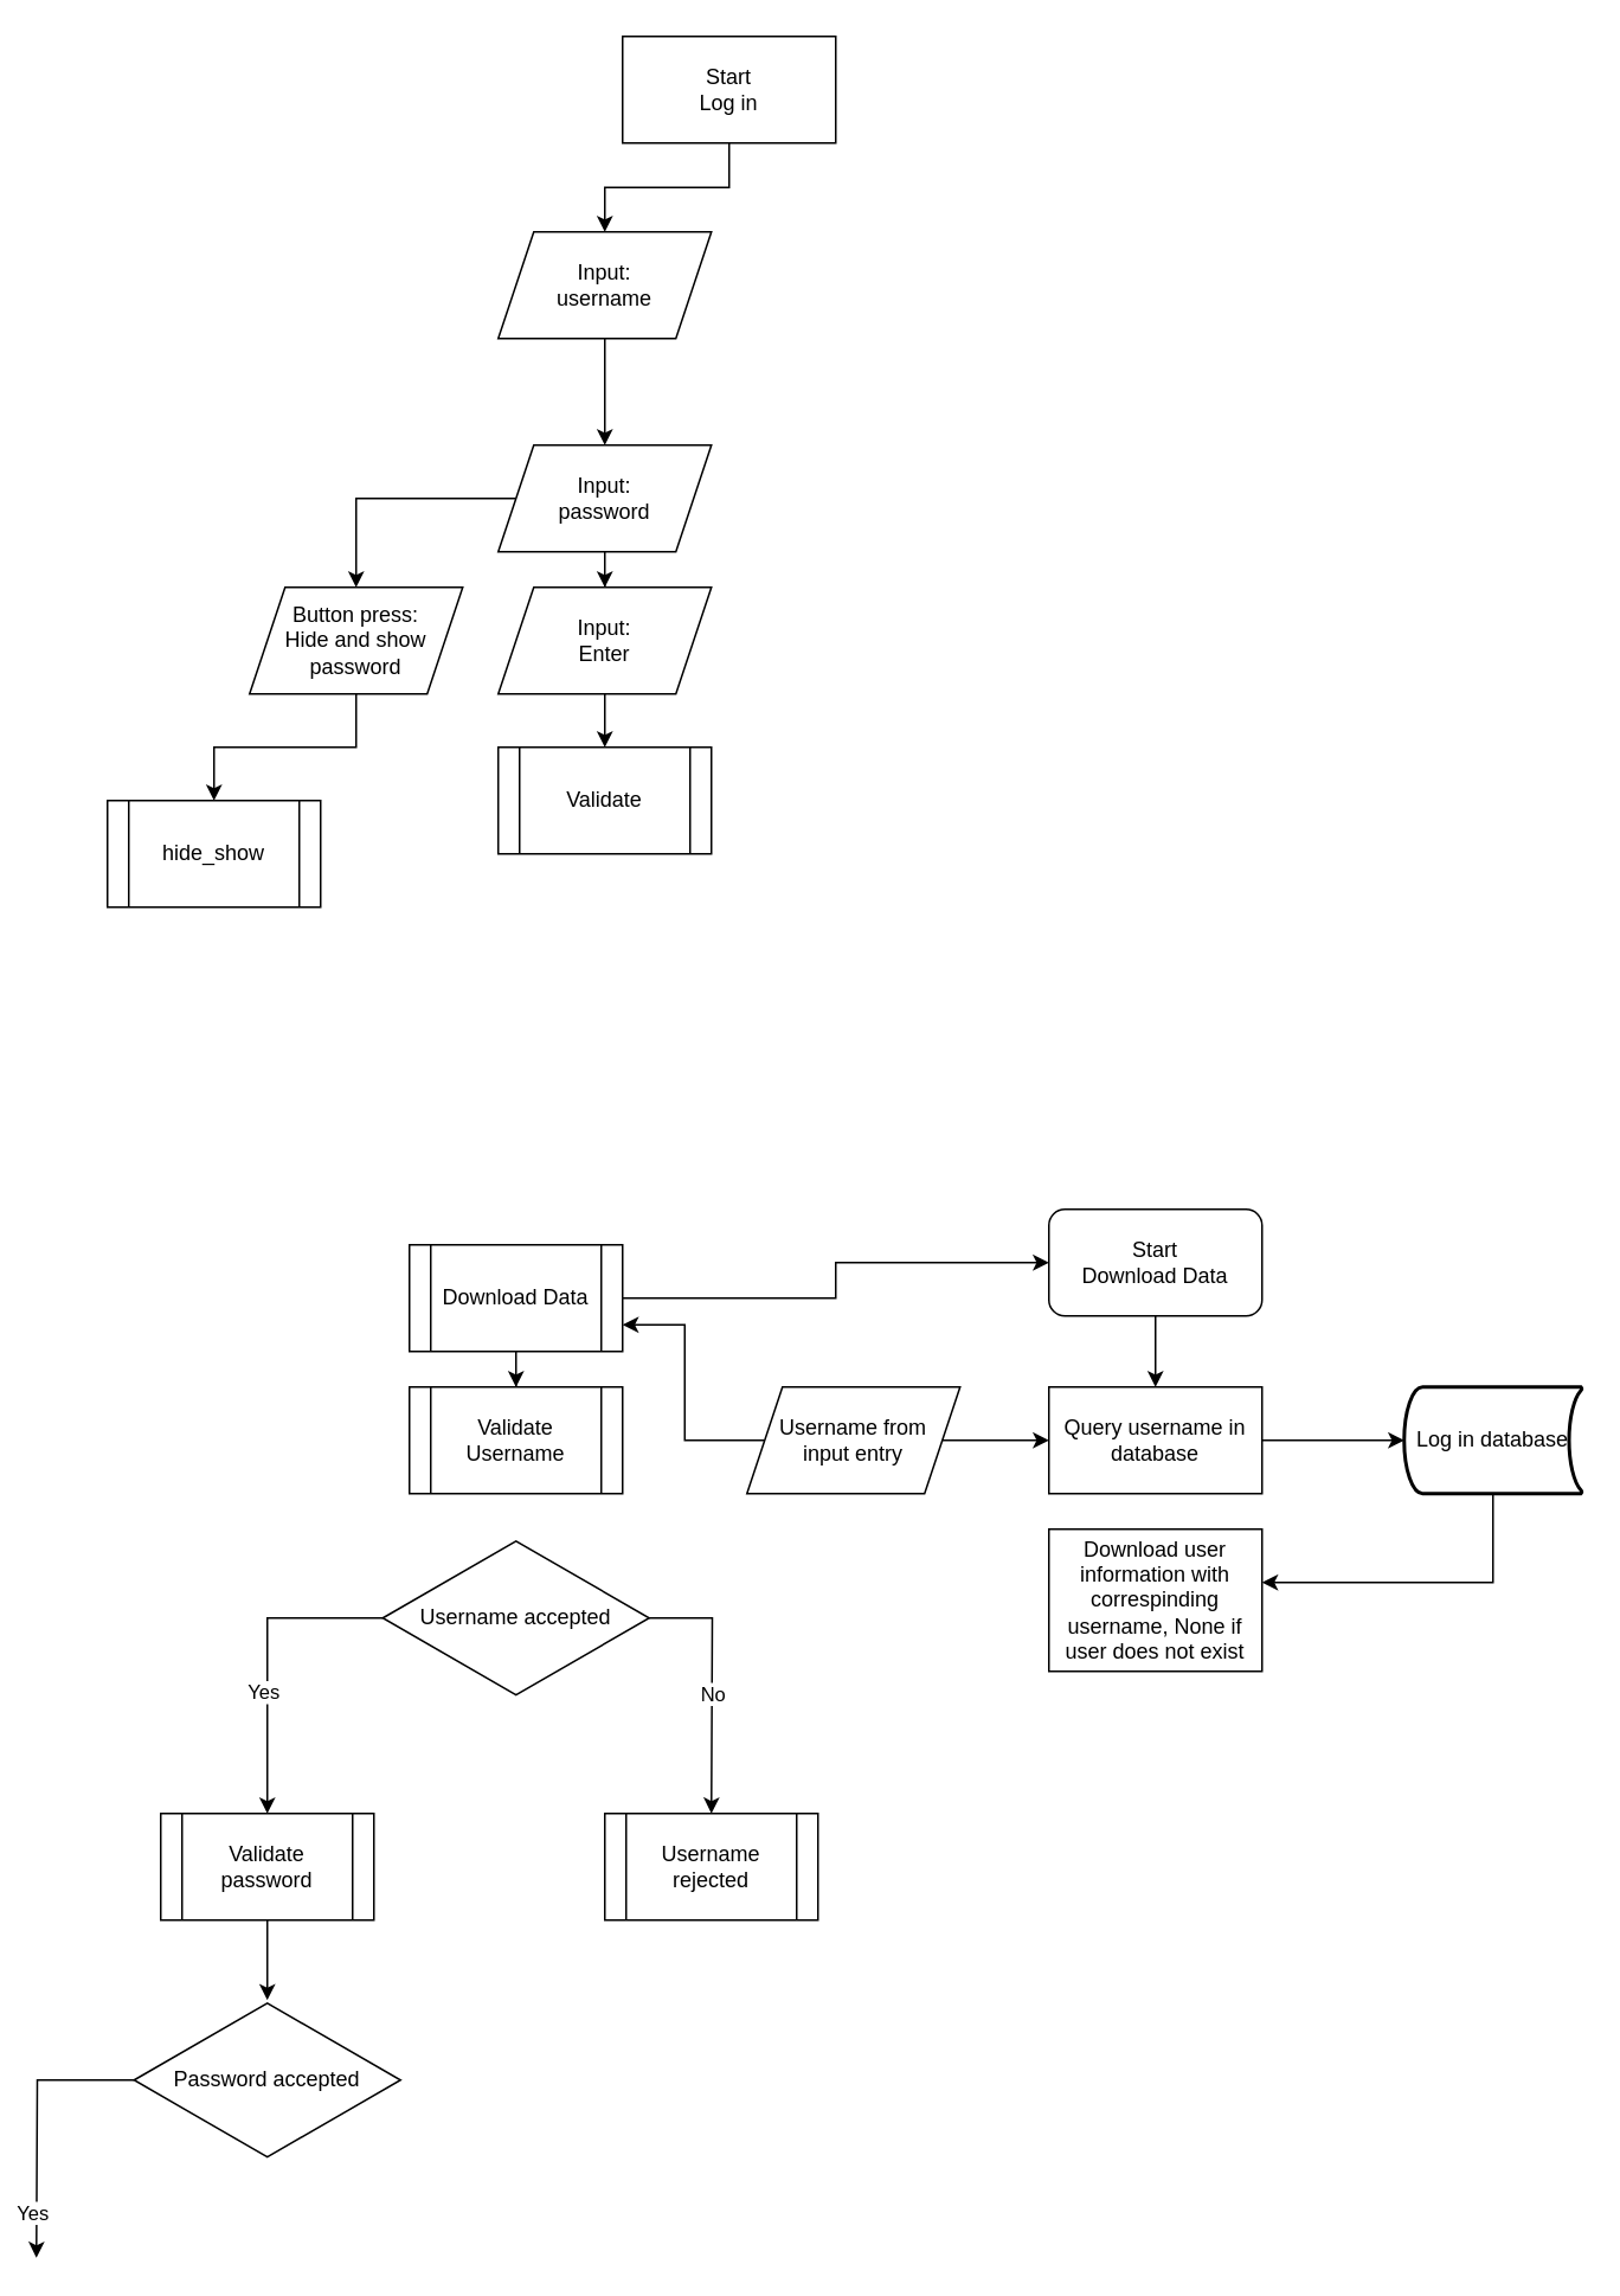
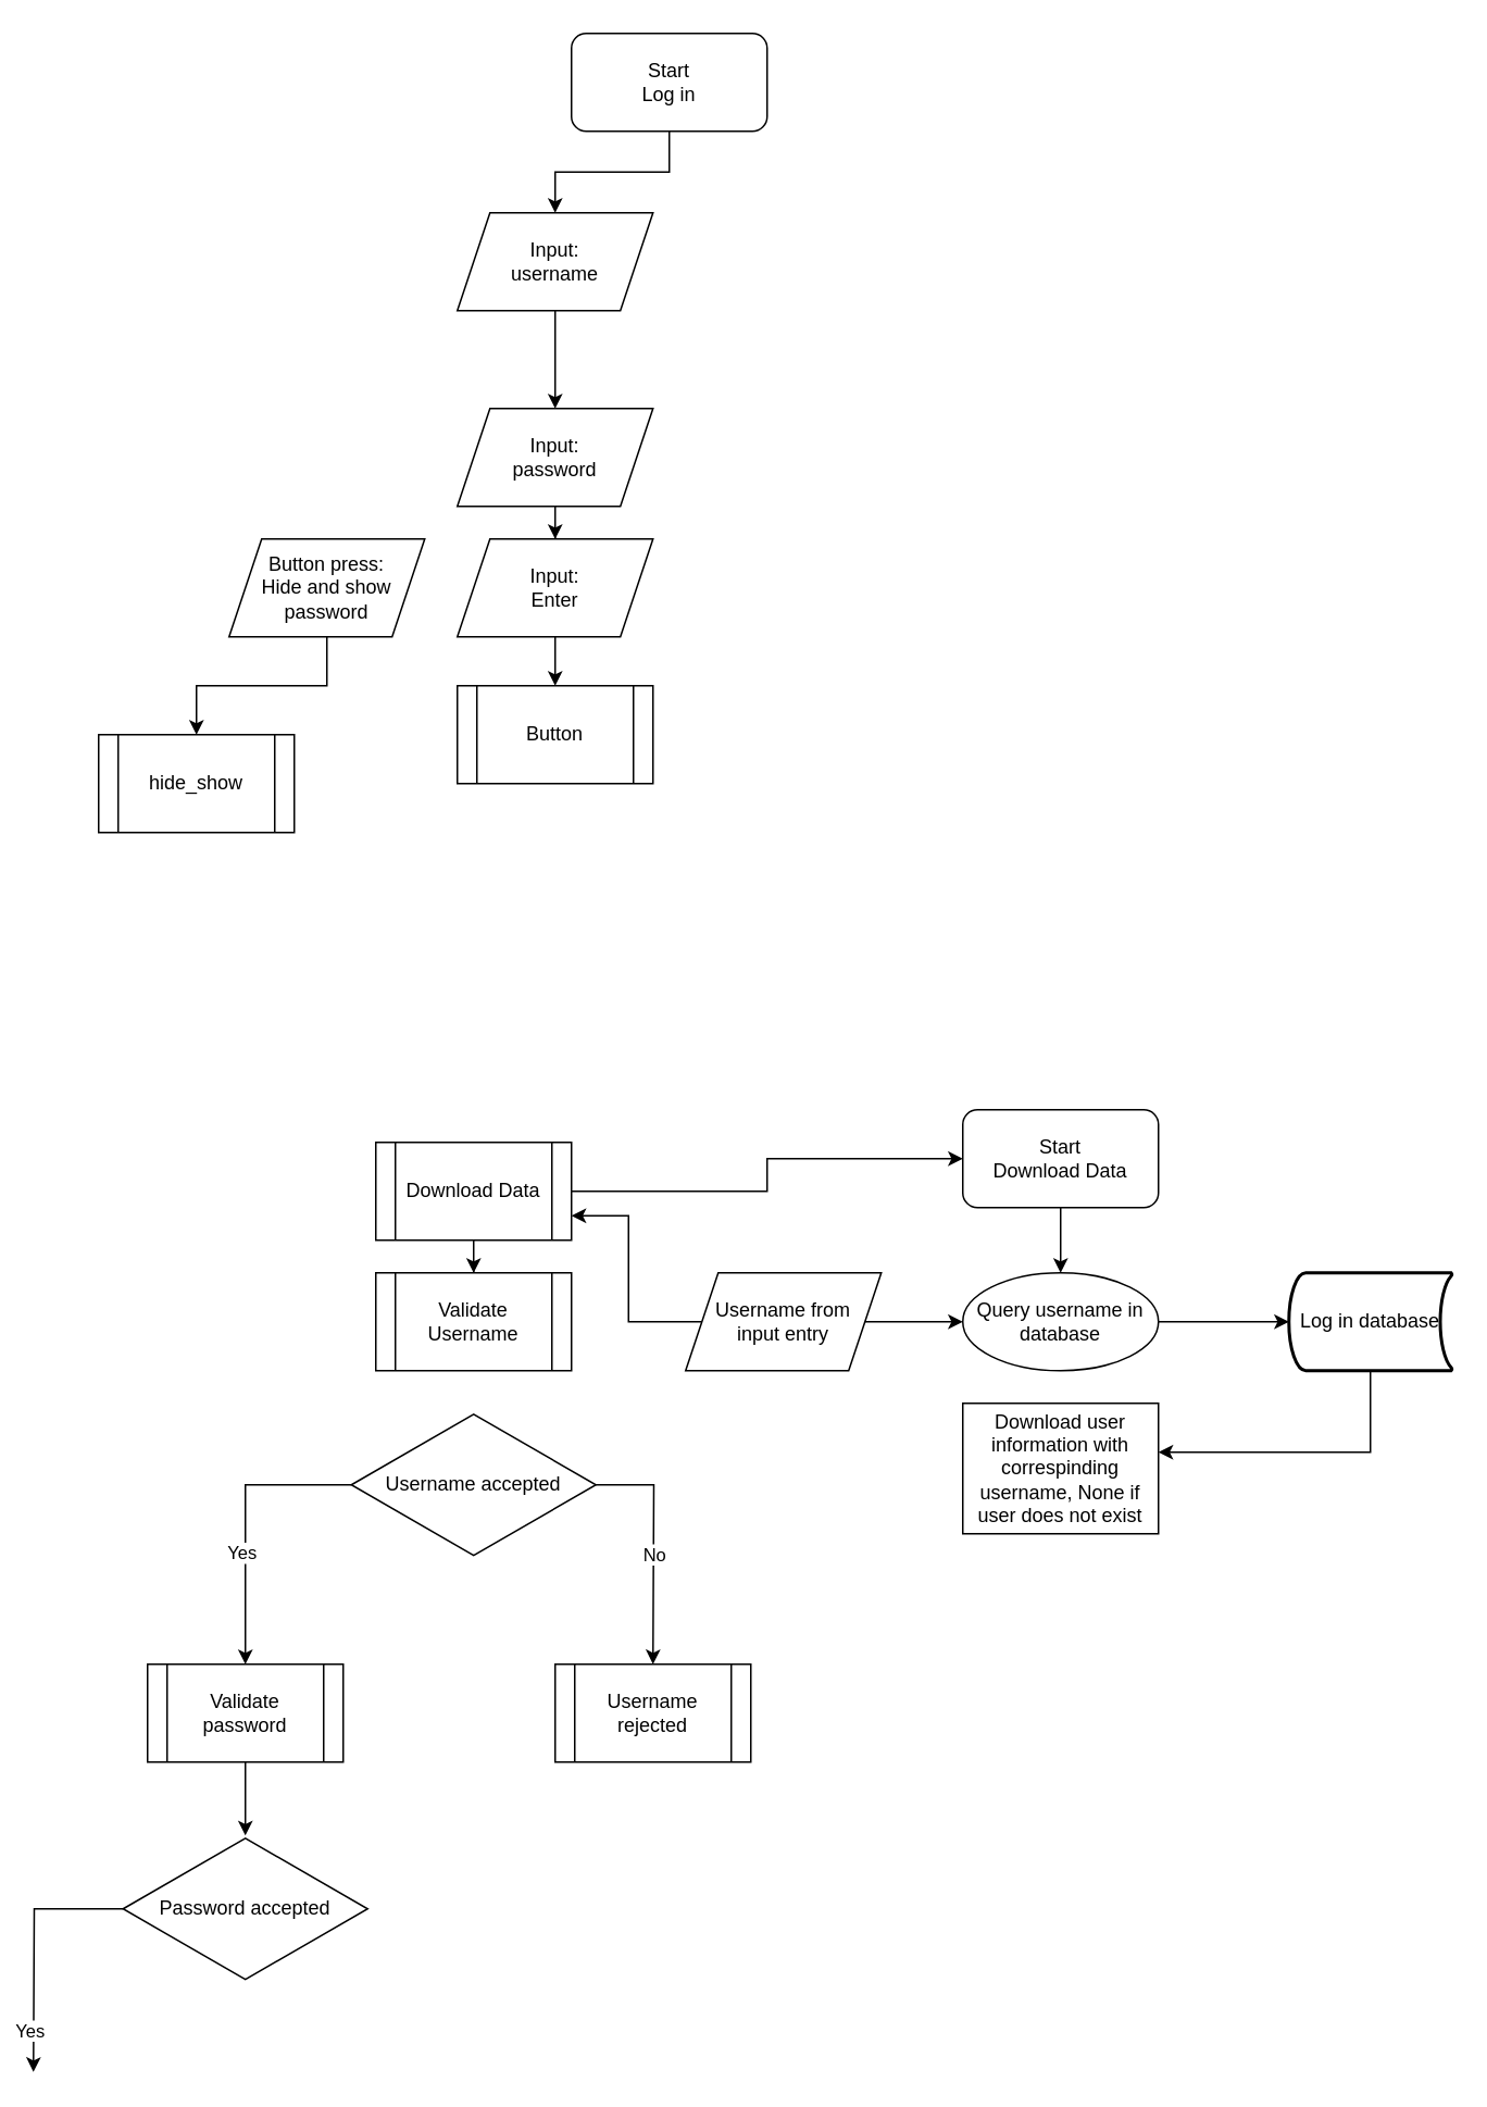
- <mxCell id="3" value="Start&lt;br&gt;Log in" style="whiteSpace=wrap;html=1;rounded=0;" vertex="1" parent="1"><mxGeometry x="350" y="20" width="120" height="60" as="geometry" /></mxCell>
+ <mxCell id="3" value="Start&lt;br&gt;Log in" style="rounded=1;whiteSpace=wrap;html=1;" vertex="1" parent="1"><mxGeometry x="350" y="20" width="120" height="60" as="geometry" /></mxCell>
- <mxCell id="6" style="edgeStyle=orthogonalEdgeStyle;rounded=0;orthogonalLoop=1;jettySize=auto;html=1;" edge="1" parent="1" source="8" target="10"><mxGeometry relative="1" as="geometry"><mxPoint x="200" y="360" as="targetPoint" /></mxGeometry></mxCell>
- <mxCell id="14" value="Validate" style="shape=process;whiteSpace=wrap;html=1;backgroundOutline=1;" vertex="1" parent="1"><mxGeometry x="280" y="420" width="120" height="60" as="geometry" /></mxCell>
+ <mxCell id="14" value="Button" style="shape=process;whiteSpace=wrap;html=1;backgroundOutline=1;" vertex="1" parent="1"><mxGeometry x="280" y="420" width="120" height="60" as="geometry" /></mxCell>
- <mxCell id="33" value="Query username in database" style="rounded=0;whiteSpace=wrap;html=1;" vertex="1" parent="1"><mxGeometry x="590" y="780" width="120" height="60" as="geometry" /></mxCell>
+ <mxCell id="33" value="Query username in database" style="ellipse;whiteSpace=wrap;html=1;" vertex="1" parent="1"><mxGeometry x="590" y="780" width="120" height="60" as="geometry" /></mxCell>
